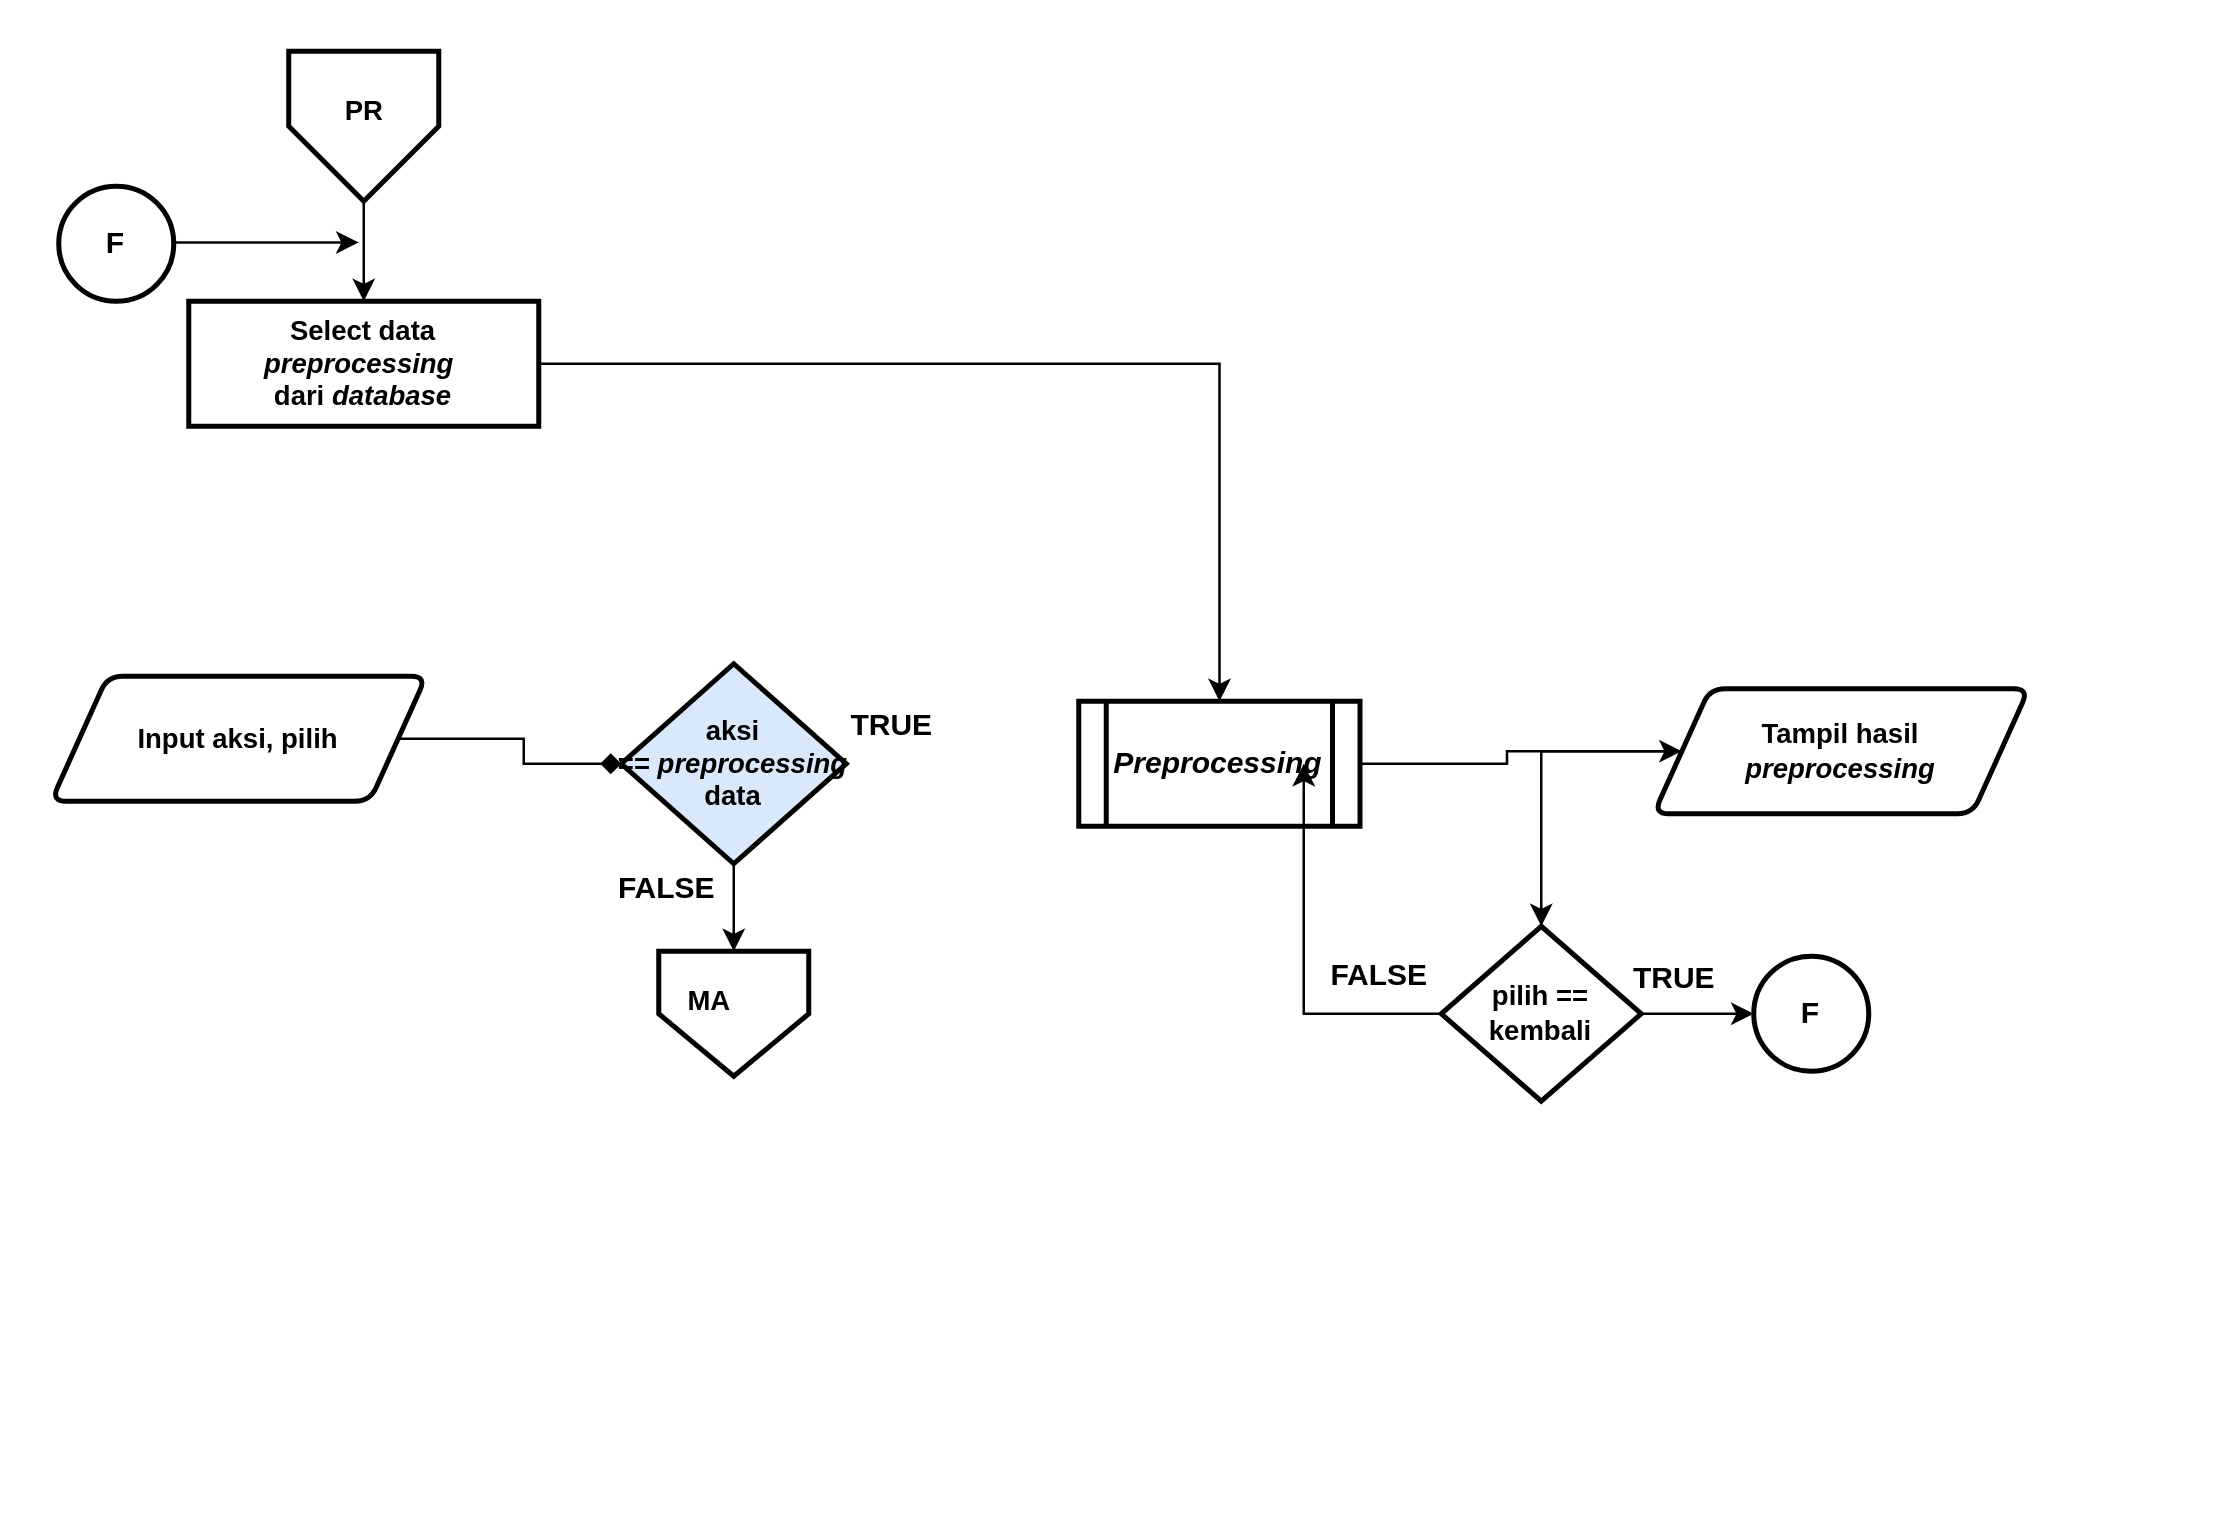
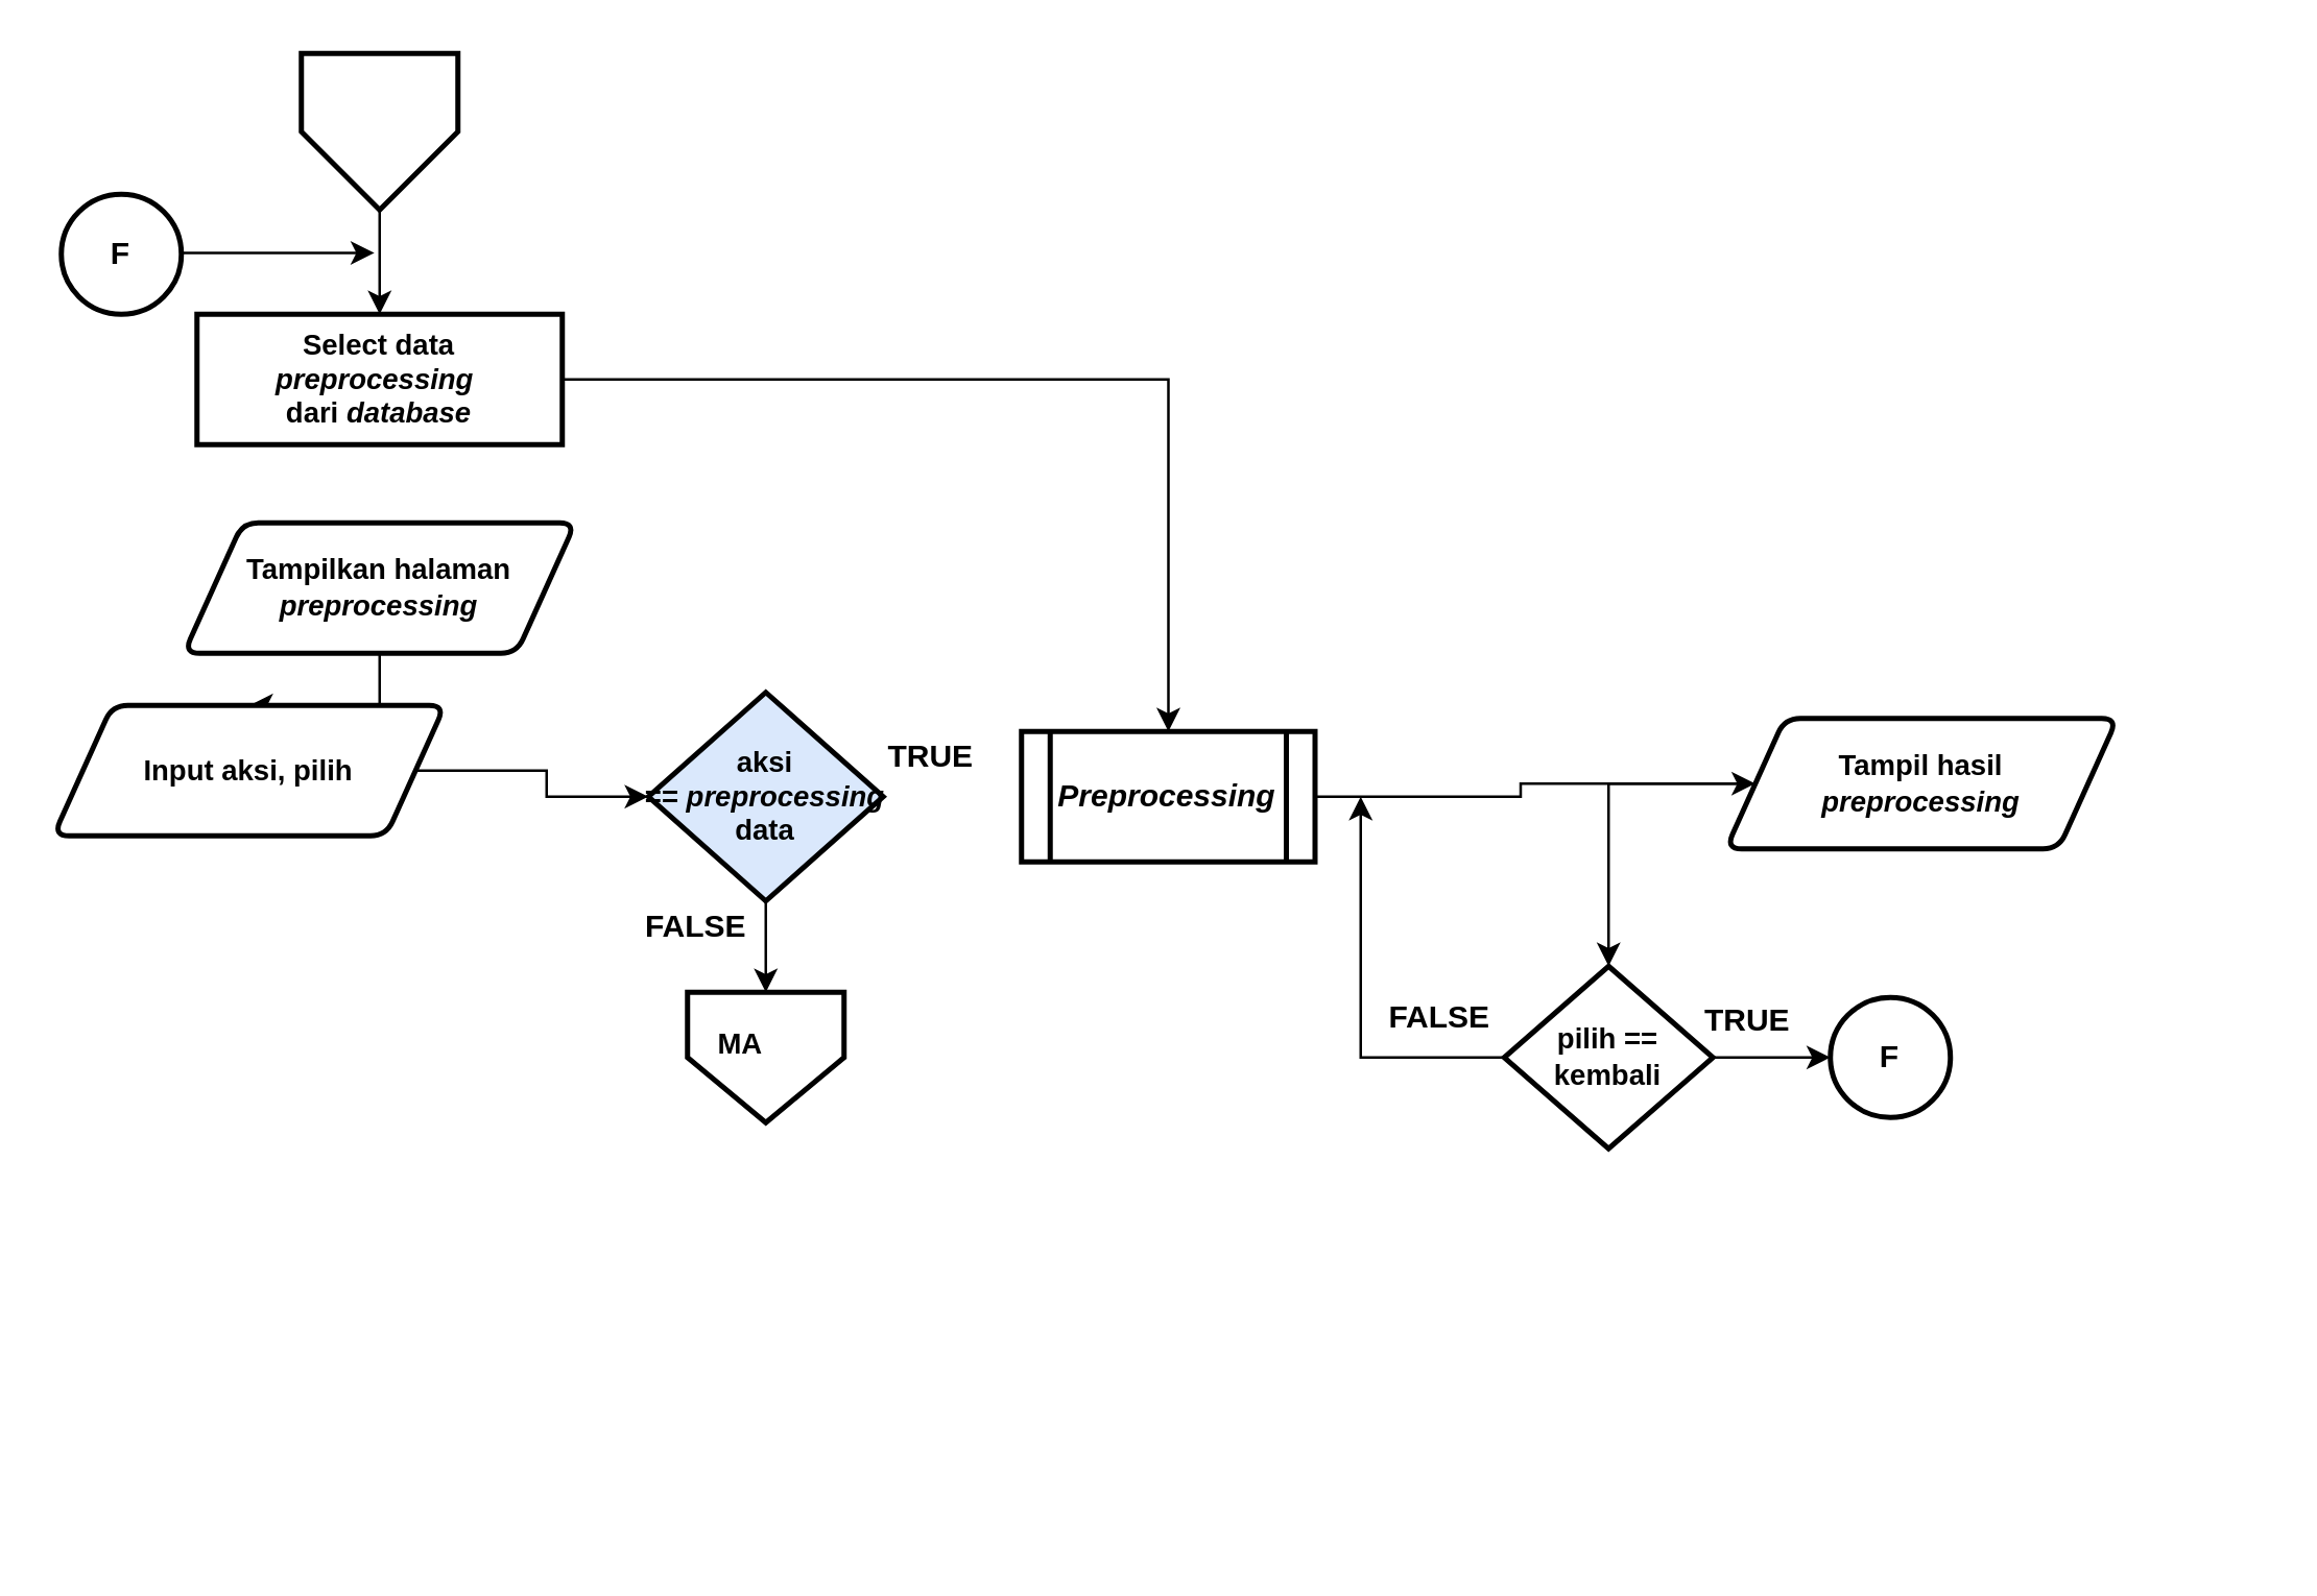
- <mxCell id="6" value="PR" style="text;html=1;align=center;verticalAlign=middle;resizable=0;points=[];autosize=1;fontSize=11;fontStyle=1" parent="1" vertex="1"><mxGeometry x="130" y="34" width="30" height="20" as="geometry" /></mxCell>
+ <mxCell id="8" value="&lt;b&gt;Tampilkan halaman &lt;br&gt;&lt;i&gt;preprocessing&lt;/i&gt;&lt;/b&gt;" style="shape=parallelogram;html=1;strokeWidth=2;perimeter=parallelogramPerimeter;whiteSpace=wrap;rounded=1;arcSize=12;size=0.15;fontSize=11;" parent="1" vertex="1"><mxGeometry x="70" y="200" width="150" height="50" as="geometry" /></mxCell>
+ <mxCell id="7" style="edgeStyle=orthogonalEdgeStyle;rounded=0;orthogonalLoop=1;jettySize=auto;html=1;entryX=0.5;entryY=0;entryDx=0;entryDy=0;" parent="1" source="8" target="14" edge="1"><mxGeometry relative="1" as="geometry" /></mxCell>
- <mxCell id="13" style="edgeStyle=orthogonalEdgeStyle;rounded=0;orthogonalLoop=1;jettySize=auto;html=1;entryX=0;entryY=0.5;entryDx=0;entryDy=0;fontSize=11;endArrow=diamond;" parent="1" source="14" target="16" edge="1"><mxGeometry relative="1" as="geometry" /></mxCell>
+ <mxCell id="13" style="edgeStyle=orthogonalEdgeStyle;rounded=0;orthogonalLoop=1;jettySize=auto;html=1;entryX=0;entryY=0.5;entryDx=0;entryDy=0;fontSize=11;" parent="1" source="14" target="16" edge="1"><mxGeometry relative="1" as="geometry" /></mxCell>
- <mxCell id="18" value="&lt;i&gt;&lt;b&gt;&lt;font style=&quot;font-size: 12px&quot;&gt;Preprocessing&lt;/font&gt;&lt;/b&gt;&lt;/i&gt;" style="shape=process;whiteSpace=wrap;html=1;backgroundOutline=1;strokeWidth=2;fontSize=11;" parent="1" vertex="1"><mxGeometry x="431" y="280" width="112.5" height="50" as="geometry" /></mxCell>
+ <mxCell id="18" value="&lt;i&gt;&lt;b&gt;&lt;font style=&quot;font-size: 12px&quot;&gt;Preprocessing&lt;/font&gt;&lt;/b&gt;&lt;/i&gt;" style="shape=process;whiteSpace=wrap;html=1;backgroundOutline=1;strokeWidth=2;fontSize=11;" parent="1" vertex="1"><mxGeometry x="391" y="280" width="112.5" height="50" as="geometry" /></mxCell>
